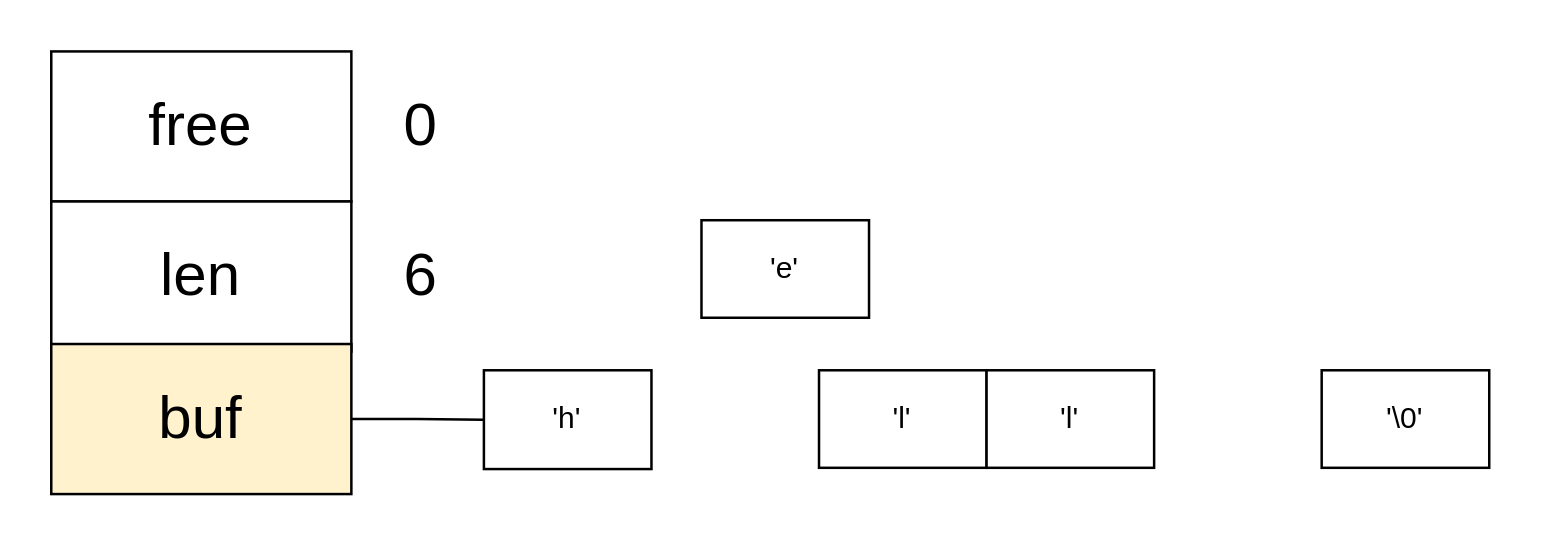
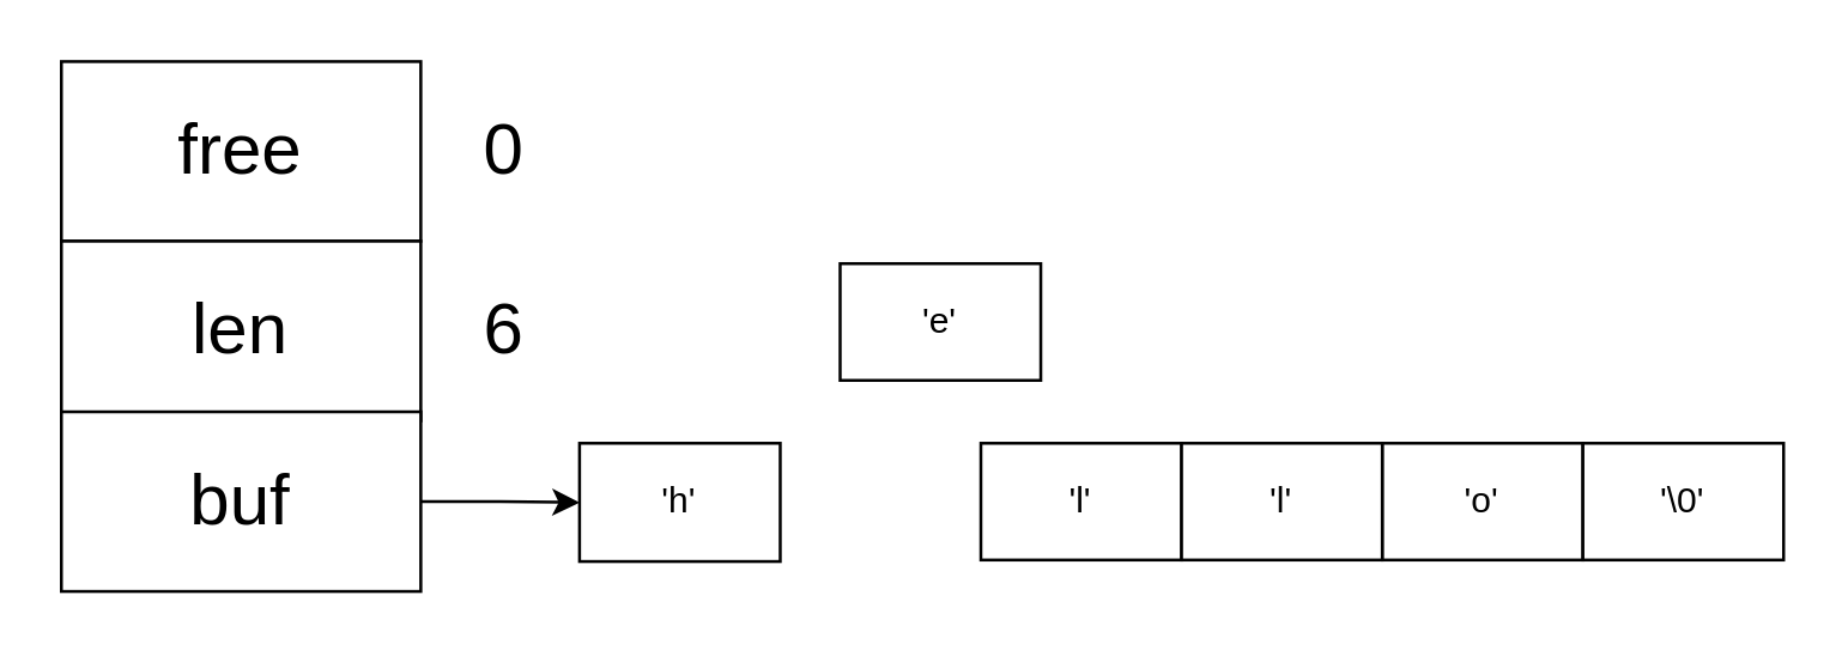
- <mxCell id="5" value="&lt;font style=&quot;font-size: 24px&quot;&gt;buf&lt;/font&gt;" style="rounded=0;whiteSpace=wrap;html=1;fillColor=#fff2cc;" vertex="1" parent="1"><mxGeometry x="20" y="137" width="120" height="60" as="geometry" /></mxCell>
+ <mxCell id="5" value="&lt;font style=&quot;font-size: 24px&quot;&gt;buf&lt;/font&gt;" style="rounded=0;whiteSpace=wrap;html=1;" vertex="1" parent="1"><mxGeometry x="20" y="137" width="120" height="60" as="geometry" /></mxCell>
- <mxCell id="4" value="" style="edgeStyle=orthogonalEdgeStyle;rounded=0;orthogonalLoop=1;jettySize=auto;html=1;endArrow=none;" edge="1" parent="1" source="5" target="6"><mxGeometry relative="1" as="geometry" /></mxCell>
+ <mxCell id="4" value="" style="edgeStyle=orthogonalEdgeStyle;rounded=0;orthogonalLoop=1;jettySize=auto;html=1;" edge="1" parent="1" source="5" target="6"><mxGeometry relative="1" as="geometry" /></mxCell>
+ <mxCell id="9" value="'o'" style="rounded=0;whiteSpace=wrap;html=1;" vertex="1" parent="1"><mxGeometry x="461" y="147.5" width="67" height="39" as="geometry" /></mxCell>
